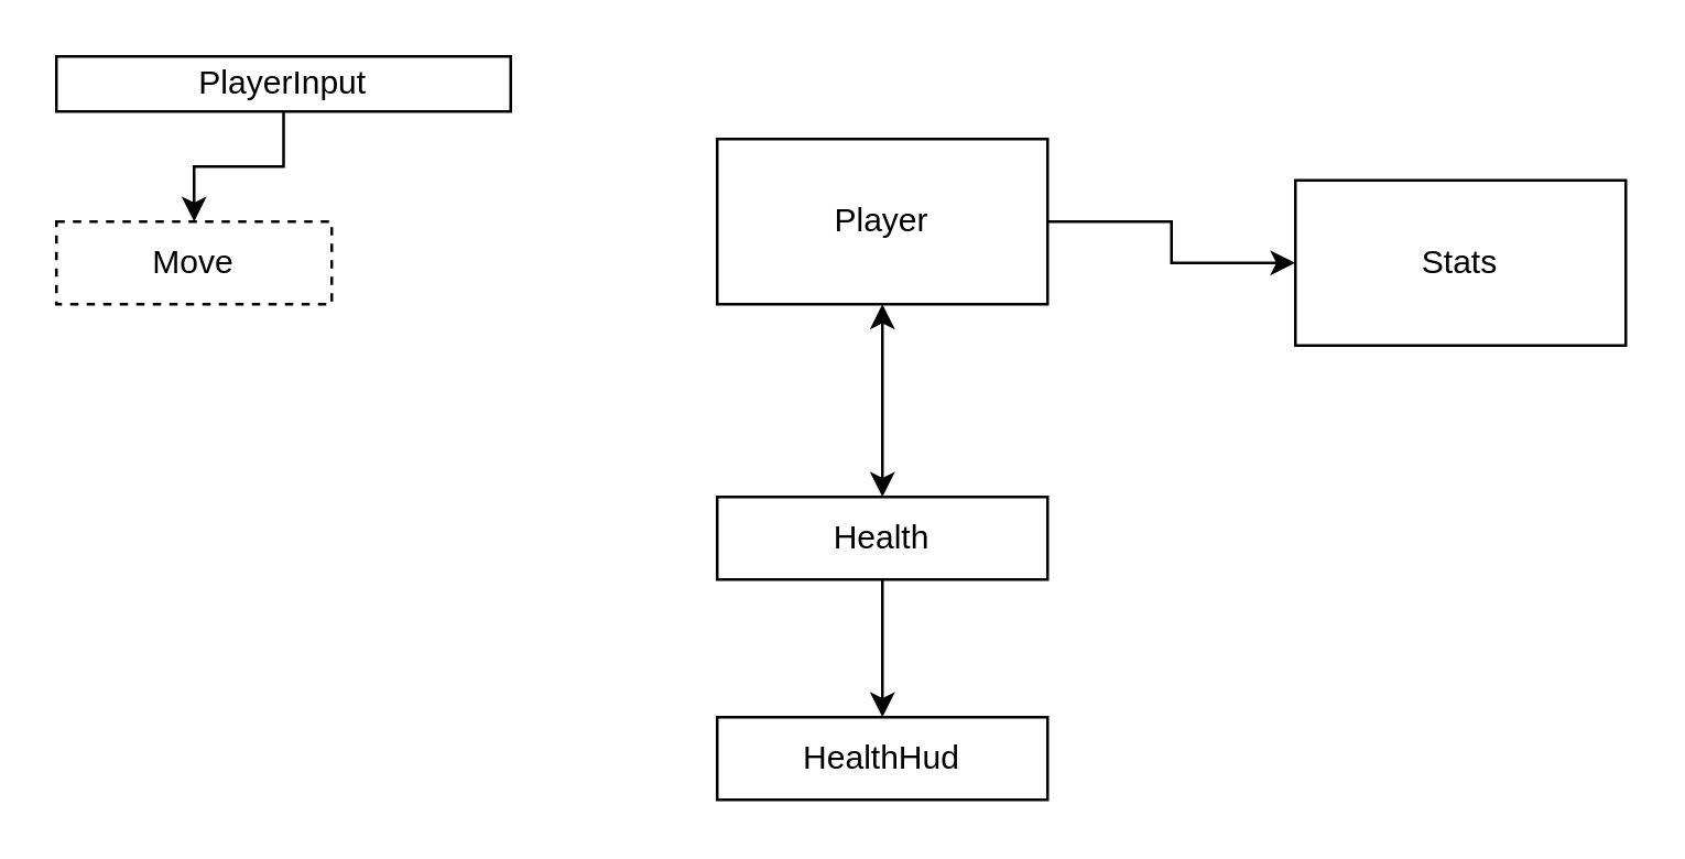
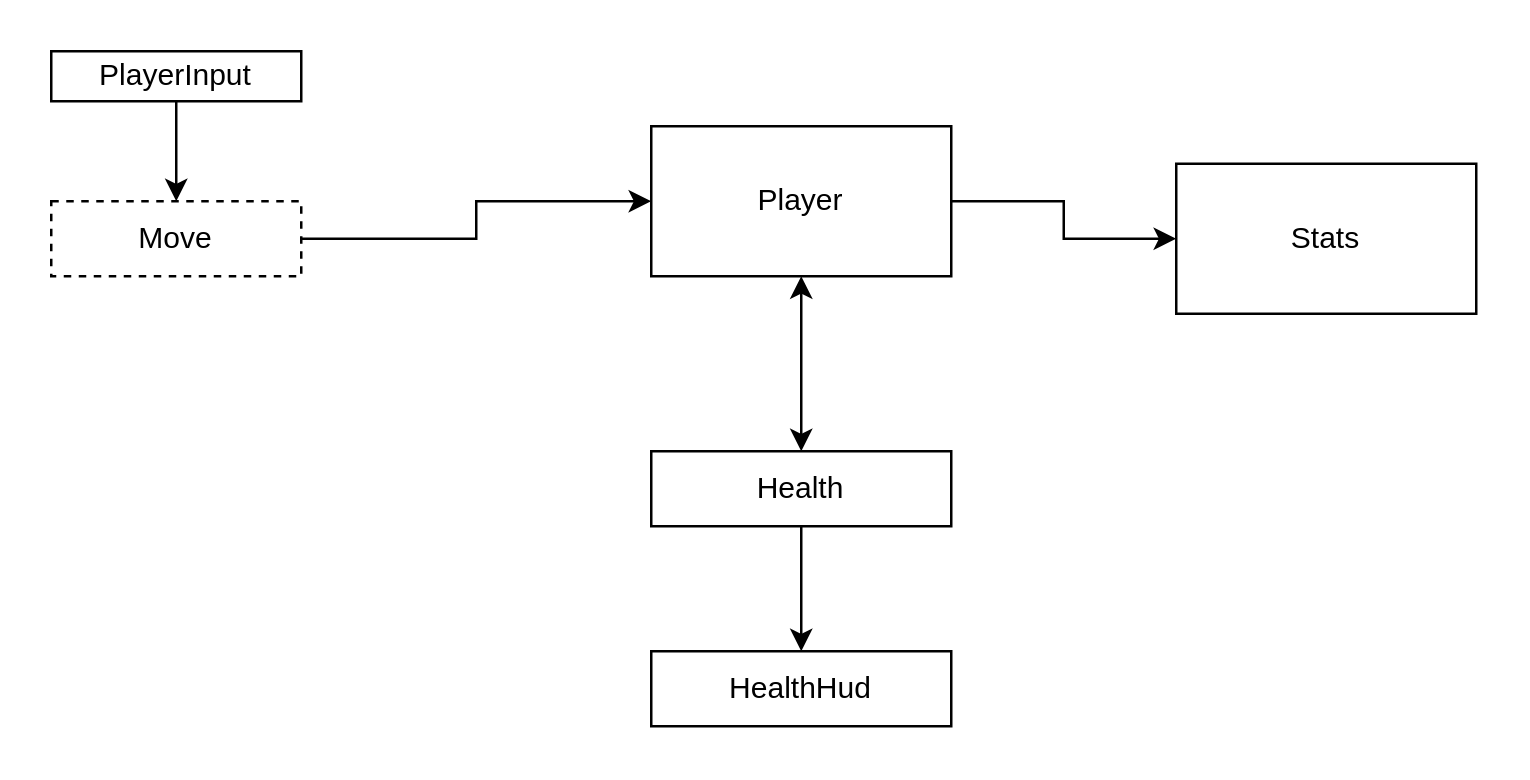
- <mxCell id="12" value="PlayerInput" style="rounded=0;whiteSpace=wrap;html=1;" vertex="1" parent="1"><mxGeometry x="20" y="20" width="165" height="20" as="geometry" /></mxCell>
+ <mxCell id="12" value="PlayerInput" style="rounded=0;whiteSpace=wrap;html=1;" vertex="1" parent="1"><mxGeometry x="20" y="20" width="100" height="20" as="geometry" /></mxCell>
+ <mxCell id="9" style="edgeStyle=orthogonalEdgeStyle;rounded=0;orthogonalLoop=1;jettySize=auto;html=1;entryX=0;entryY=0.5;entryDx=0;entryDy=0;" edge="1" parent="1" source="10" target="3"><mxGeometry relative="1" as="geometry" /></mxCell>
